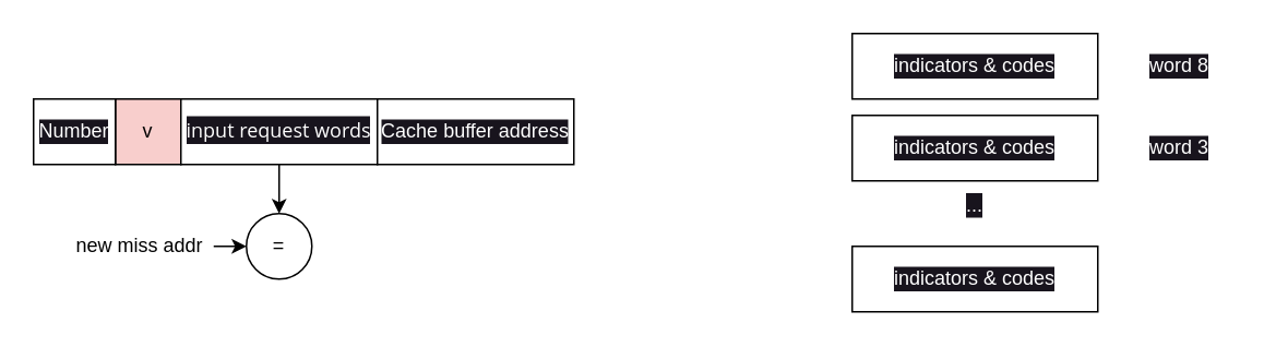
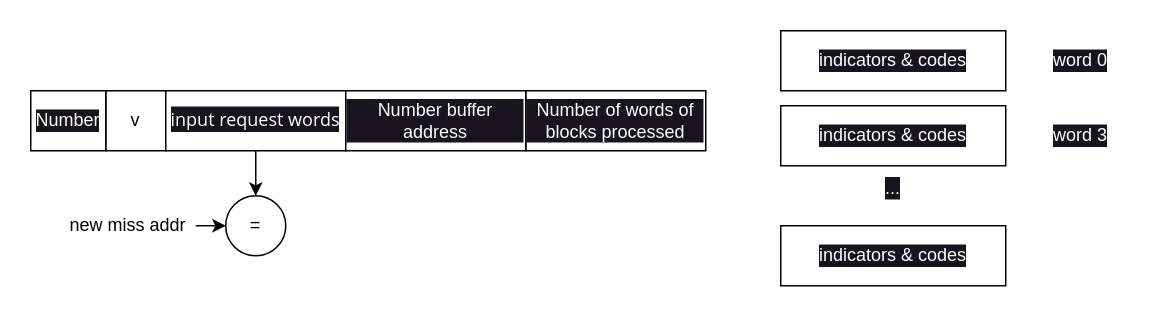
- <mxCell id="8" value="word 8" style="text;html=1;strokeColor=none;fillColor=none;align=center;verticalAlign=middle;whiteSpace=wrap;rounded=0;labelBackgroundColor=#18141d;fontColor=#FFFFFF;" vertex="1" parent="1"><mxGeometry x="690" y="25" width="60" height="30" as="geometry" /></mxCell>
+ <mxCell id="8" value="word 0" style="text;html=1;strokeColor=none;fillColor=none;align=center;verticalAlign=middle;whiteSpace=wrap;rounded=0;labelBackgroundColor=#18141d;fontColor=#FFFFFF;" vertex="1" parent="1"><mxGeometry x="690" y="25" width="60" height="30" as="geometry" /></mxCell>
- <mxCell id="2" value="v" style="rounded=0;whiteSpace=wrap;html=1;fillColor=#f8cecc;" vertex="1" parent="1"><mxGeometry x="70" y="60" width="40" height="40" as="geometry" /></mxCell>
+ <mxCell id="2" value="v" style="rounded=0;whiteSpace=wrap;html=1;" vertex="1" parent="1"><mxGeometry x="70" y="60" width="40" height="40" as="geometry" /></mxCell>
- <mxCell id="12" value="&lt;div&gt;Cache buffer address&lt;/div&gt;" style="rounded=0;whiteSpace=wrap;html=1;labelBackgroundColor=#18141d;fontSize=12;fontColor=#FFFFFF;" vertex="1" parent="1"><mxGeometry x="230" y="60" width="120" height="40" as="geometry" /></mxCell>
+ <mxCell id="12" value="&lt;div&gt;Number buffer address&lt;/div&gt;" style="rounded=0;whiteSpace=wrap;html=1;labelBackgroundColor=#18141d;fontSize=12;fontColor=#FFFFFF;" vertex="1" parent="1"><mxGeometry x="230" y="60" width="120" height="40" as="geometry" /></mxCell>
+ <mxCell id="10" value="&lt;div&gt;&lt;font style=&quot;font-size: 12px;&quot;&gt;Number of words of blocks processed&lt;/font&gt;&lt;/div&gt;" style="rounded=0;whiteSpace=wrap;html=1;labelBackgroundColor=#18141d;fontSize=9;fontColor=#FFFFFF;" vertex="1" parent="1"><mxGeometry x="350" y="60" width="120" height="40" as="geometry" /></mxCell>
